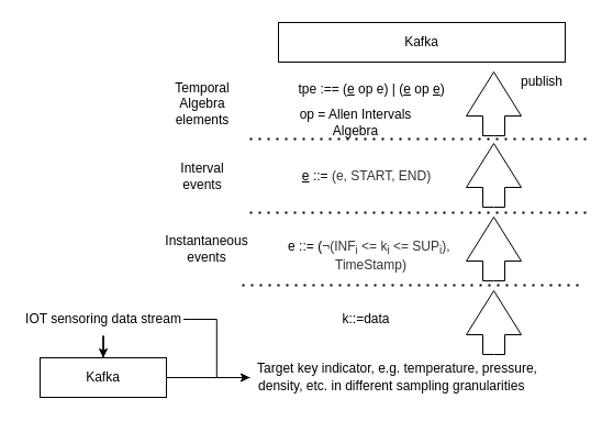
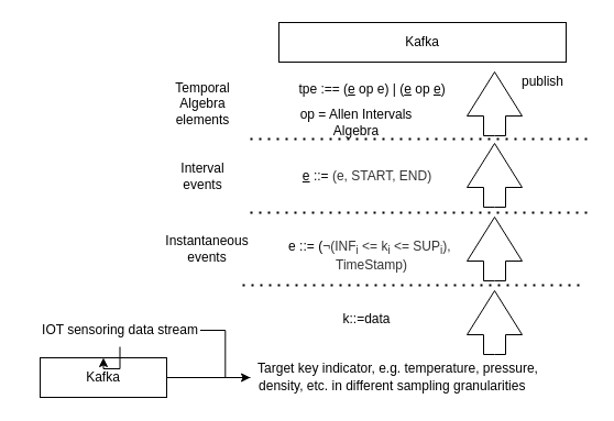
- <mxCell id="24" value="IOT sensoring data stream" style="text;html=1;strokeColor=none;fillColor=none;align=center;verticalAlign=middle;whiteSpace=wrap;rounded=0;" parent="1" vertex="1"><mxGeometry x="20.5" y="275" width="146" height="30" as="geometry" /></mxCell>
+ <mxCell id="24" value="IOT sensoring data stream" style="text;html=1;strokeColor=none;fillColor=none;align=center;verticalAlign=middle;whiteSpace=wrap;rounded=0;" parent="1" vertex="1"><mxGeometry x="35.5" y="285" width="146" height="30" as="geometry" /></mxCell>
